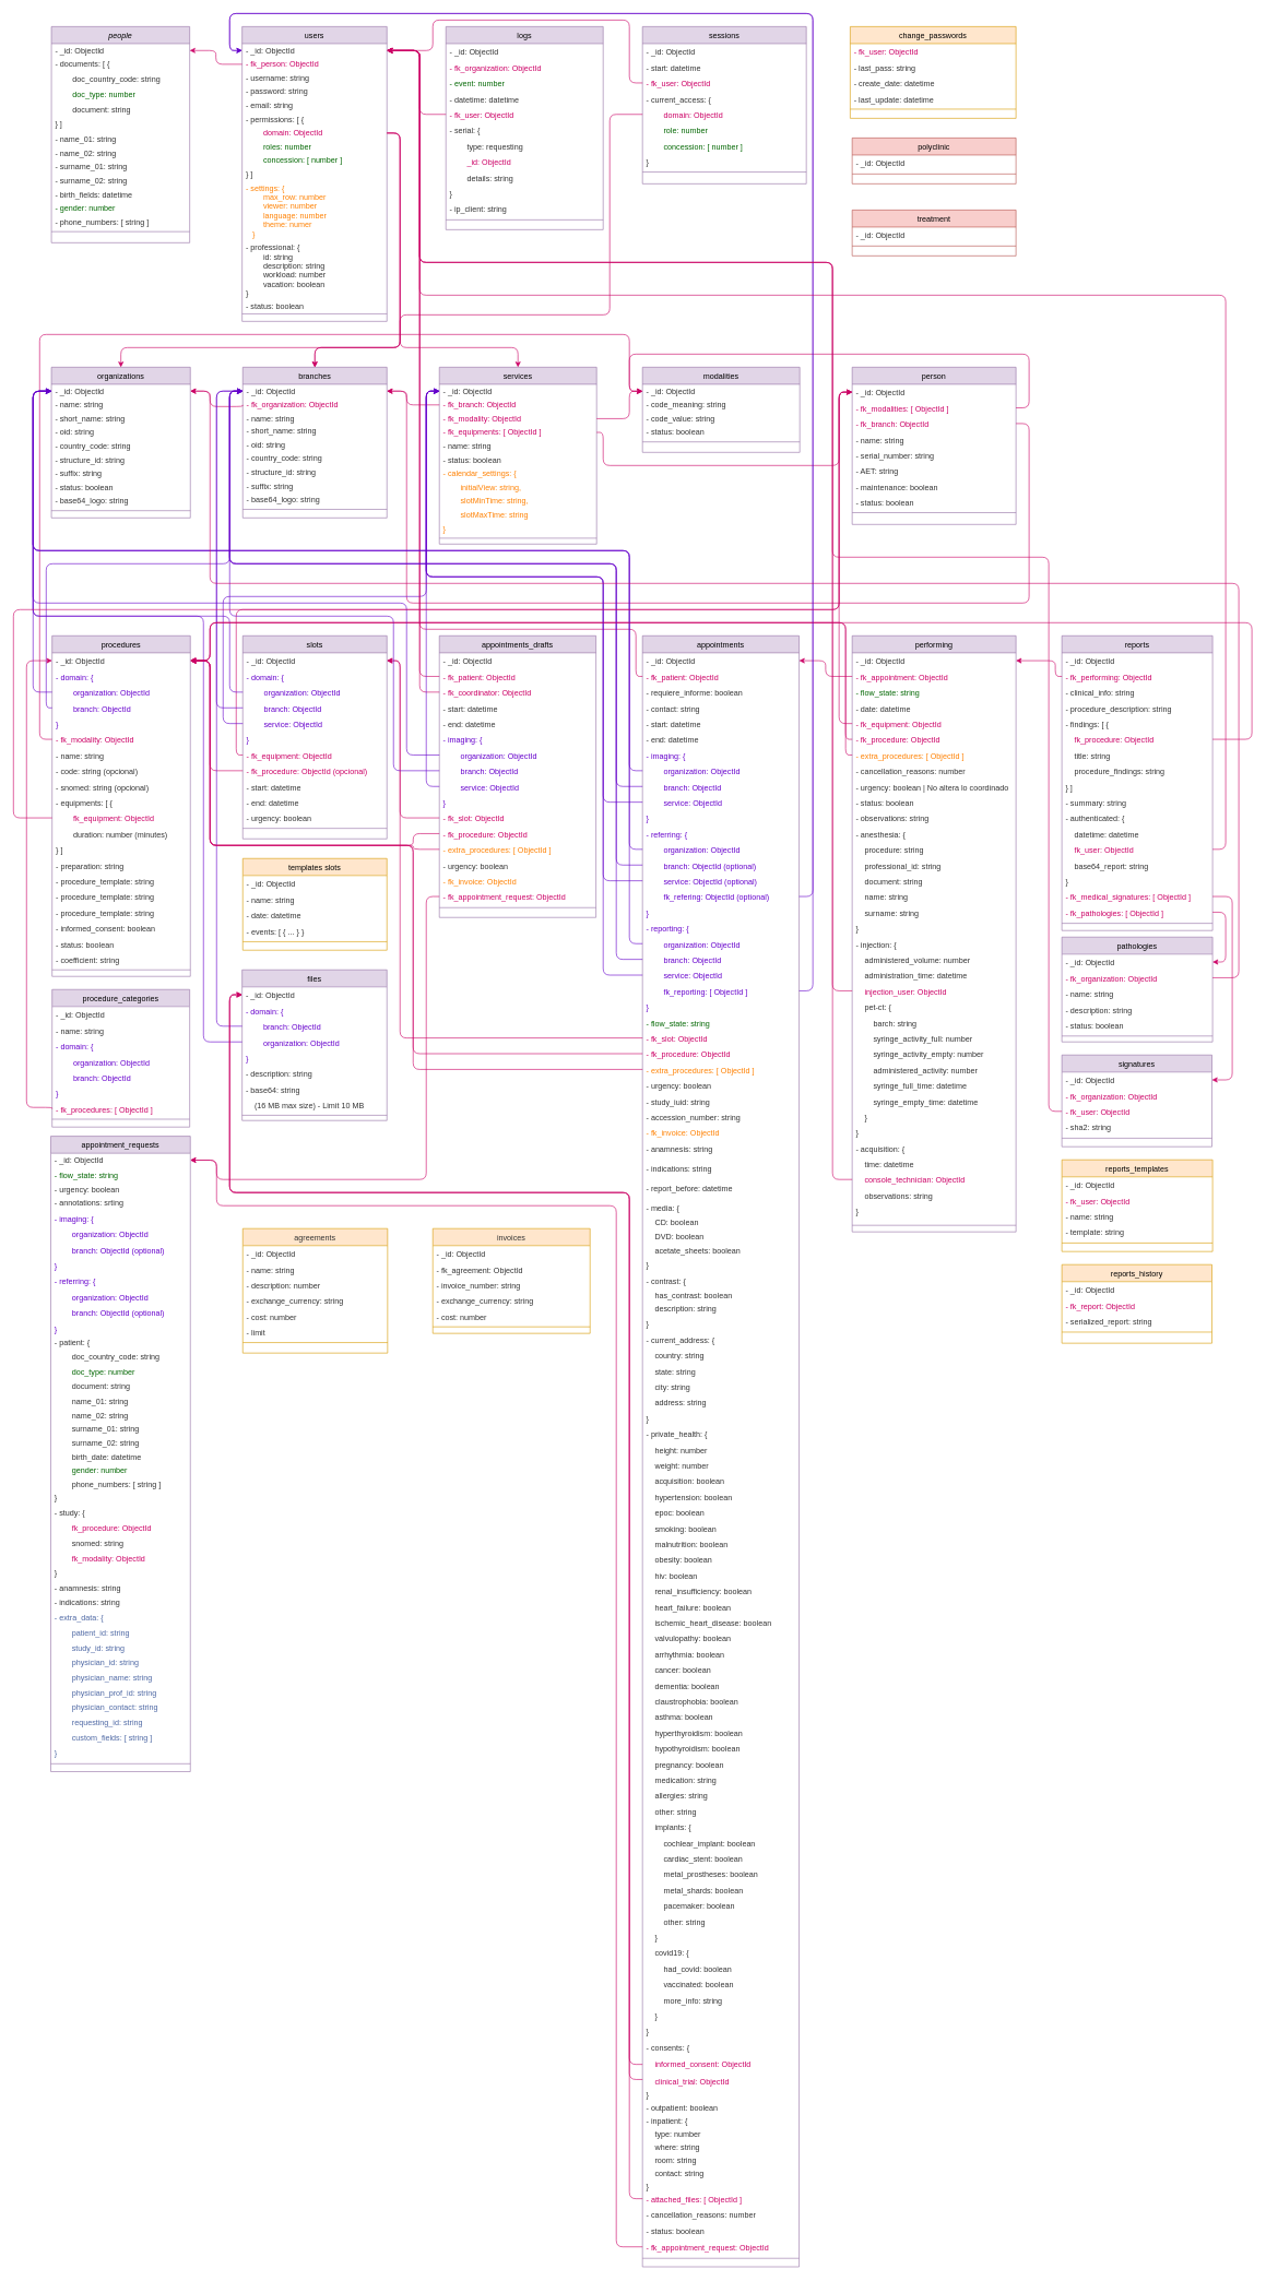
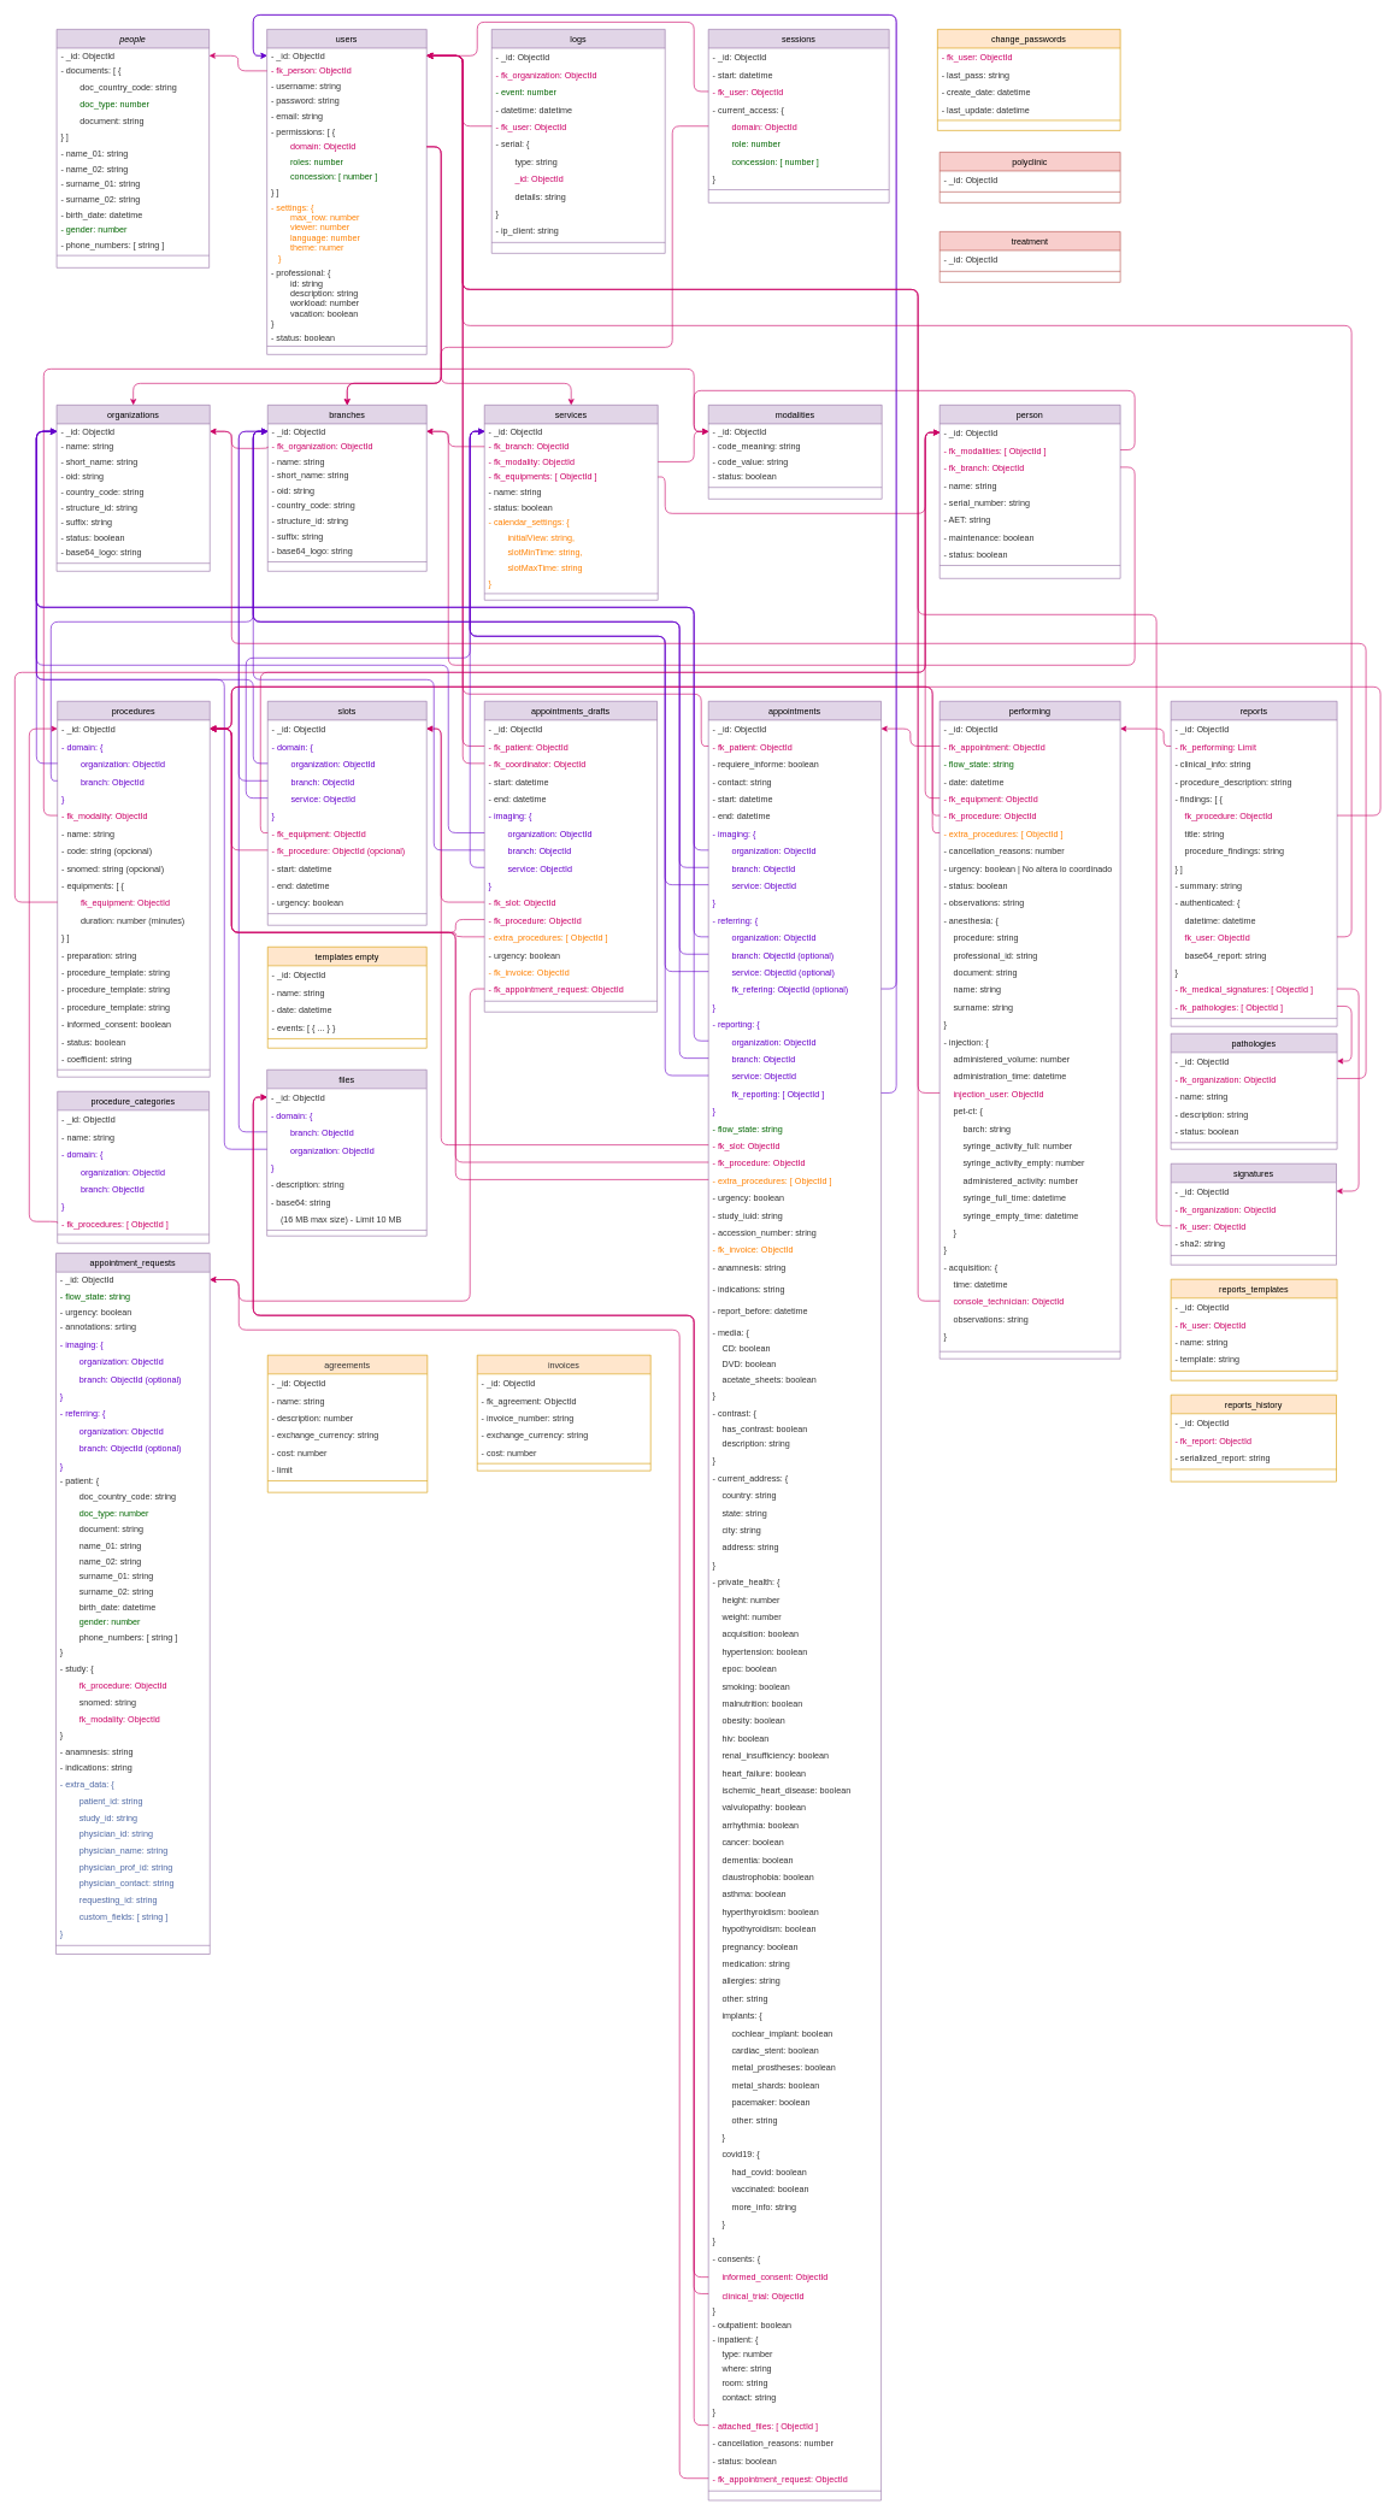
- <mxCell id="328" value="        type: requesting" style="text;align=left;verticalAlign=top;spacingLeft=4;spacingRight=4;overflow=hidden;rotatable=0;points=[[0,0.5],[1,0.5]];portConstraint=eastwest;fontColor=#333333;" parent="321" vertex="1"><mxGeometry y="170" width="240" height="24" as="geometry" /></mxCell>
+ <mxCell id="328" value="        type: string" style="text;align=left;verticalAlign=top;spacingLeft=4;spacingRight=4;overflow=hidden;rotatable=0;points=[[0,0.5],[1,0.5]];portConstraint=eastwest;fontColor=#333333;" parent="321" vertex="1"><mxGeometry y="170" width="240" height="24" as="geometry" /></mxCell>
- <mxCell id="13" value="- birth_fields: datetime" style="text;align=left;verticalAlign=top;spacingLeft=6;spacingRight=4;overflow=hidden;rotatable=0;points=[[0,0.5],[1,0.5]];portConstraint=eastwest;fontColor=#333333;spacing=0;spacingTop=-1;swimlaneFillColor=default;" parent="2" vertex="1"><mxGeometry y="246" width="211" height="21" as="geometry" /></mxCell>
+ <mxCell id="13" value="- birth_date: datetime" style="text;align=left;verticalAlign=top;spacingLeft=6;spacingRight=4;overflow=hidden;rotatable=0;points=[[0,0.5],[1,0.5]];portConstraint=eastwest;fontColor=#333333;spacing=0;spacingTop=-1;swimlaneFillColor=default;" parent="2" vertex="1"><mxGeometry y="246" width="211" height="21" as="geometry" /></mxCell>
- <mxCell id="212" value="- fk_performing: ObjectId" style="text;align=left;verticalAlign=top;spacingLeft=4;spacingRight=4;overflow=hidden;rotatable=0;points=[[0,0.5],[1,0.5]];portConstraint=eastwest;fontColor=#CC0066;" parent="210" vertex="1"><mxGeometry y="50" width="230" height="24" as="geometry" /></mxCell>
+ <mxCell id="212" value="- fk_performing: Limit" style="text;align=left;verticalAlign=top;spacingLeft=4;spacingRight=4;overflow=hidden;rotatable=0;points=[[0,0.5],[1,0.5]];portConstraint=eastwest;fontColor=#CC0066;" parent="210" vertex="1"><mxGeometry y="50" width="230" height="24" as="geometry" /></mxCell>
- <mxCell id="296" value="templates slots" style="swimlane;fontStyle=0;align=center;verticalAlign=top;childLayout=stackLayout;horizontal=1;startSize=26;horizontalStack=0;resizeParent=1;resizeLast=0;collapsible=1;marginBottom=0;rounded=0;shadow=0;strokeWidth=1;fillColor=#ffe6cc;strokeColor=#d79b00;swimlaneFillColor=default;" parent="1" vertex="1"><mxGeometry x="370" y="1310" width="220" height="140" as="geometry"><mxRectangle x="550" y="140" width="160" height="26" as="alternateBounds" /></mxGeometry></mxCell>
+ <mxCell id="296" value="templates empty" style="swimlane;fontStyle=0;align=center;verticalAlign=top;childLayout=stackLayout;horizontal=1;startSize=26;horizontalStack=0;resizeParent=1;resizeLast=0;collapsible=1;marginBottom=0;rounded=0;shadow=0;strokeWidth=1;fillColor=#ffe6cc;strokeColor=#d79b00;swimlaneFillColor=default;" parent="1" vertex="1"><mxGeometry x="370" y="1310" width="220" height="140" as="geometry"><mxRectangle x="550" y="140" width="160" height="26" as="alternateBounds" /></mxGeometry></mxCell>
